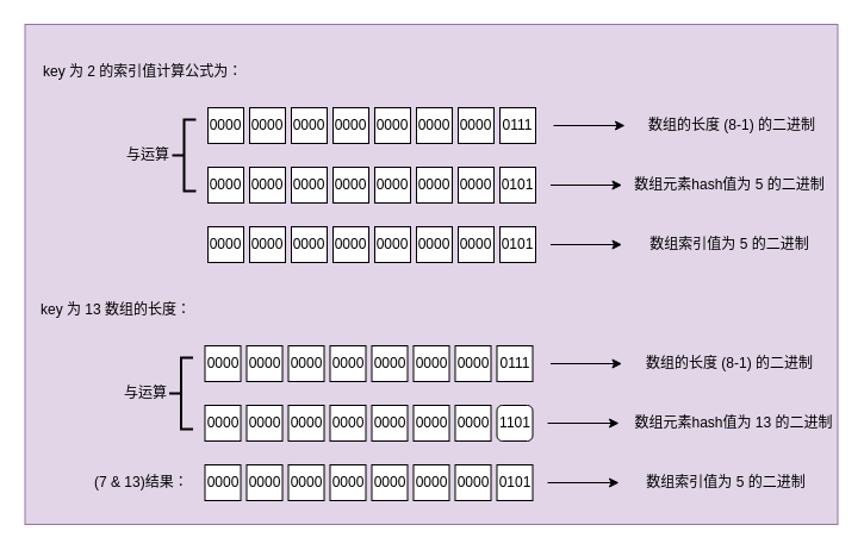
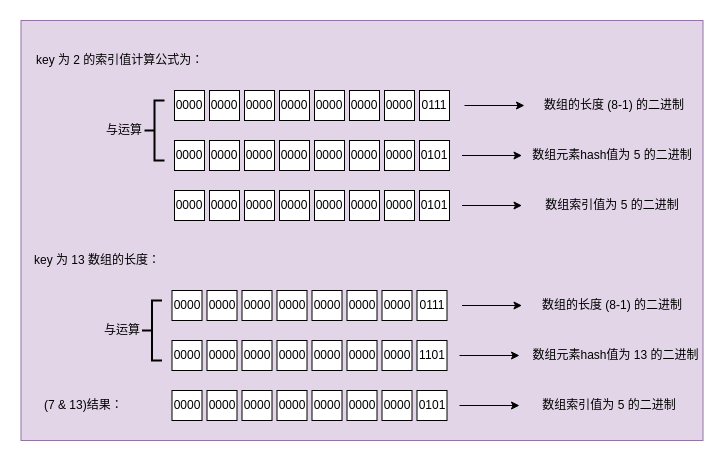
- <mxCell id="44" value="1101" style="whiteSpace=wrap;html=1;rounded=1;" parent="1" vertex="1"><mxGeometry x="416.5" y="340" width="30" height="30" as="geometry" /></mxCell>
+ <mxCell id="44" value="1101" style="rounded=0;whiteSpace=wrap;html=1;" parent="1" vertex="1"><mxGeometry x="416.5" y="340" width="30" height="30" as="geometry" /></mxCell>
- <mxCell id="63" value="(7 &amp;amp; 13)结果：" style="text;html=1;resizable=0;points=[];autosize=1;align=left;verticalAlign=top;spacingTop=-4;" parent="1" vertex="1"><mxGeometry x="76.5" y="395" width="90" height="20" as="geometry" /></mxCell>
+ <mxCell id="63" value="(7 &amp;amp; 13)结果：" style="text;html=1;resizable=0;points=[];autosize=1;align=left;verticalAlign=top;spacingTop=-4;" parent="1" vertex="1"><mxGeometry x="41.5" y="395" width="90" height="20" as="geometry" /></mxCell>
